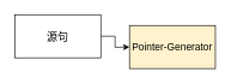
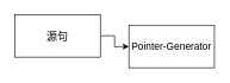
- <mxCell id="4" value="&lt;font style=&quot;font-size: 14px&quot;&gt;Pointer-Generator&lt;/font&gt;" style="rounded=0;whiteSpace=wrap;html=1;fillColor=#fff2cc;" vertex="1" parent="1"><mxGeometry x="180" y="35" width="120" height="60" as="geometry" /></mxCell>
+ <mxCell id="4" value="&lt;font style=&quot;font-size: 14px&quot;&gt;Pointer-Generator&lt;/font&gt;" style="rounded=0;whiteSpace=wrap;html=1;" vertex="1" parent="1"><mxGeometry x="180" y="35" width="120" height="60" as="geometry" /></mxCell>
